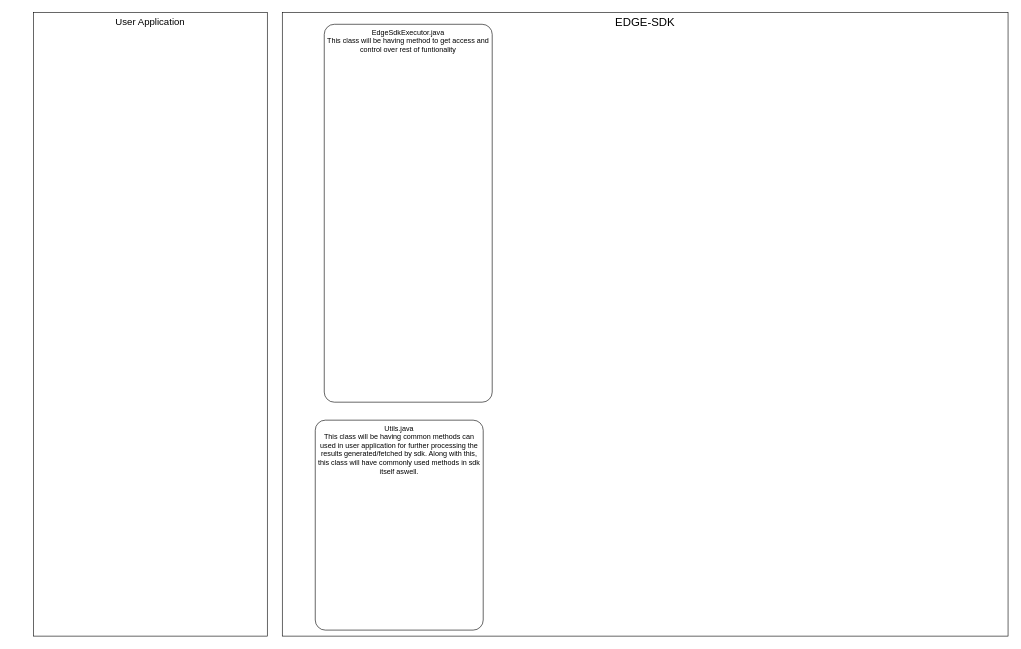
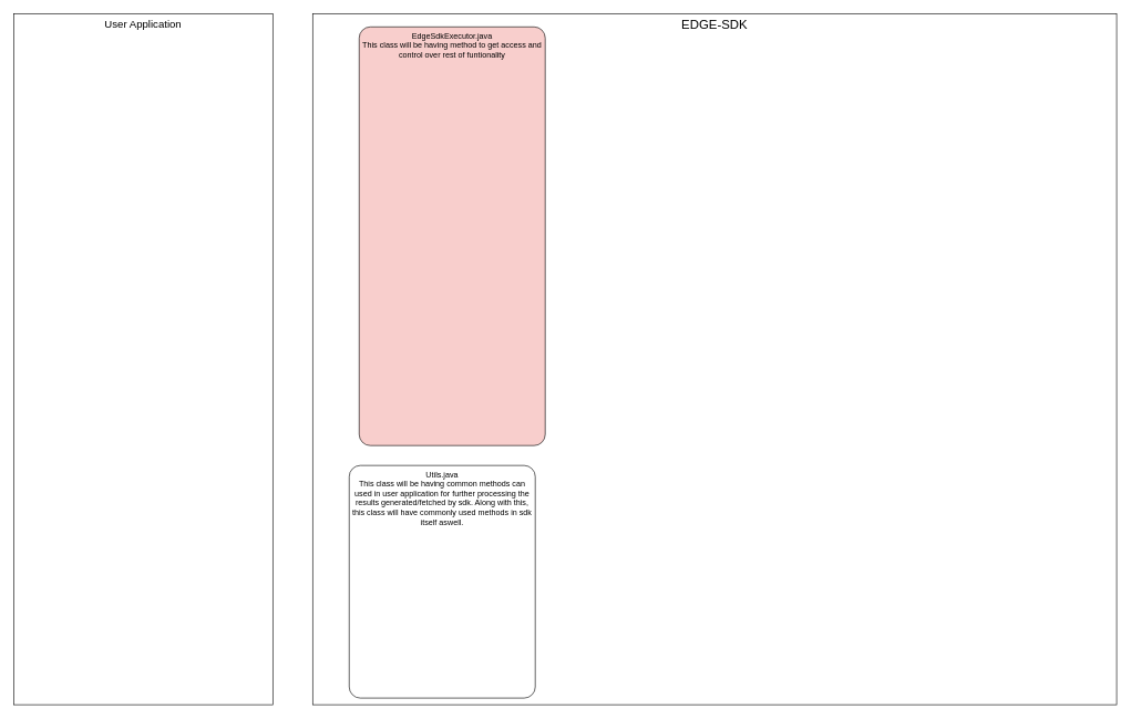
- <mxCell id="3" value="EdgeSdkExecutor.java&lt;br&gt;This class will be having method to get access and control over rest of funtionality" style="rounded=1;whiteSpace=wrap;html=1;arcSize=6;verticalAlign=top;" vertex="1" parent="1"><mxGeometry x="540" y="40" width="280" height="630" as="geometry" /></mxCell>
+ <mxCell id="3" value="EdgeSdkExecutor.java&lt;br&gt;This class will be having method to get access and control over rest of funtionality" style="rounded=1;whiteSpace=wrap;html=1;arcSize=6;verticalAlign=top;fillColor=#f8cecc;" vertex="1" parent="1"><mxGeometry x="540" y="40" width="280" height="630" as="geometry" /></mxCell>
- <mxCell id="4" value="&lt;font style=&quot;font-size: 16px;&quot;&gt;User Application&lt;/font&gt;" style="rounded=0;whiteSpace=wrap;html=1;fillColor=none;verticalAlign=top;" vertex="1" parent="1"><mxGeometry x="55" y="20" width="390" height="1040" as="geometry" /></mxCell>
+ <mxCell id="4" value="&lt;font style=&quot;font-size: 16px;&quot;&gt;User Application&lt;/font&gt;" style="rounded=0;whiteSpace=wrap;html=1;fillColor=none;verticalAlign=top;" vertex="1" parent="1"><mxGeometry x="20" y="20" width="390" height="1040" as="geometry" /></mxCell>
